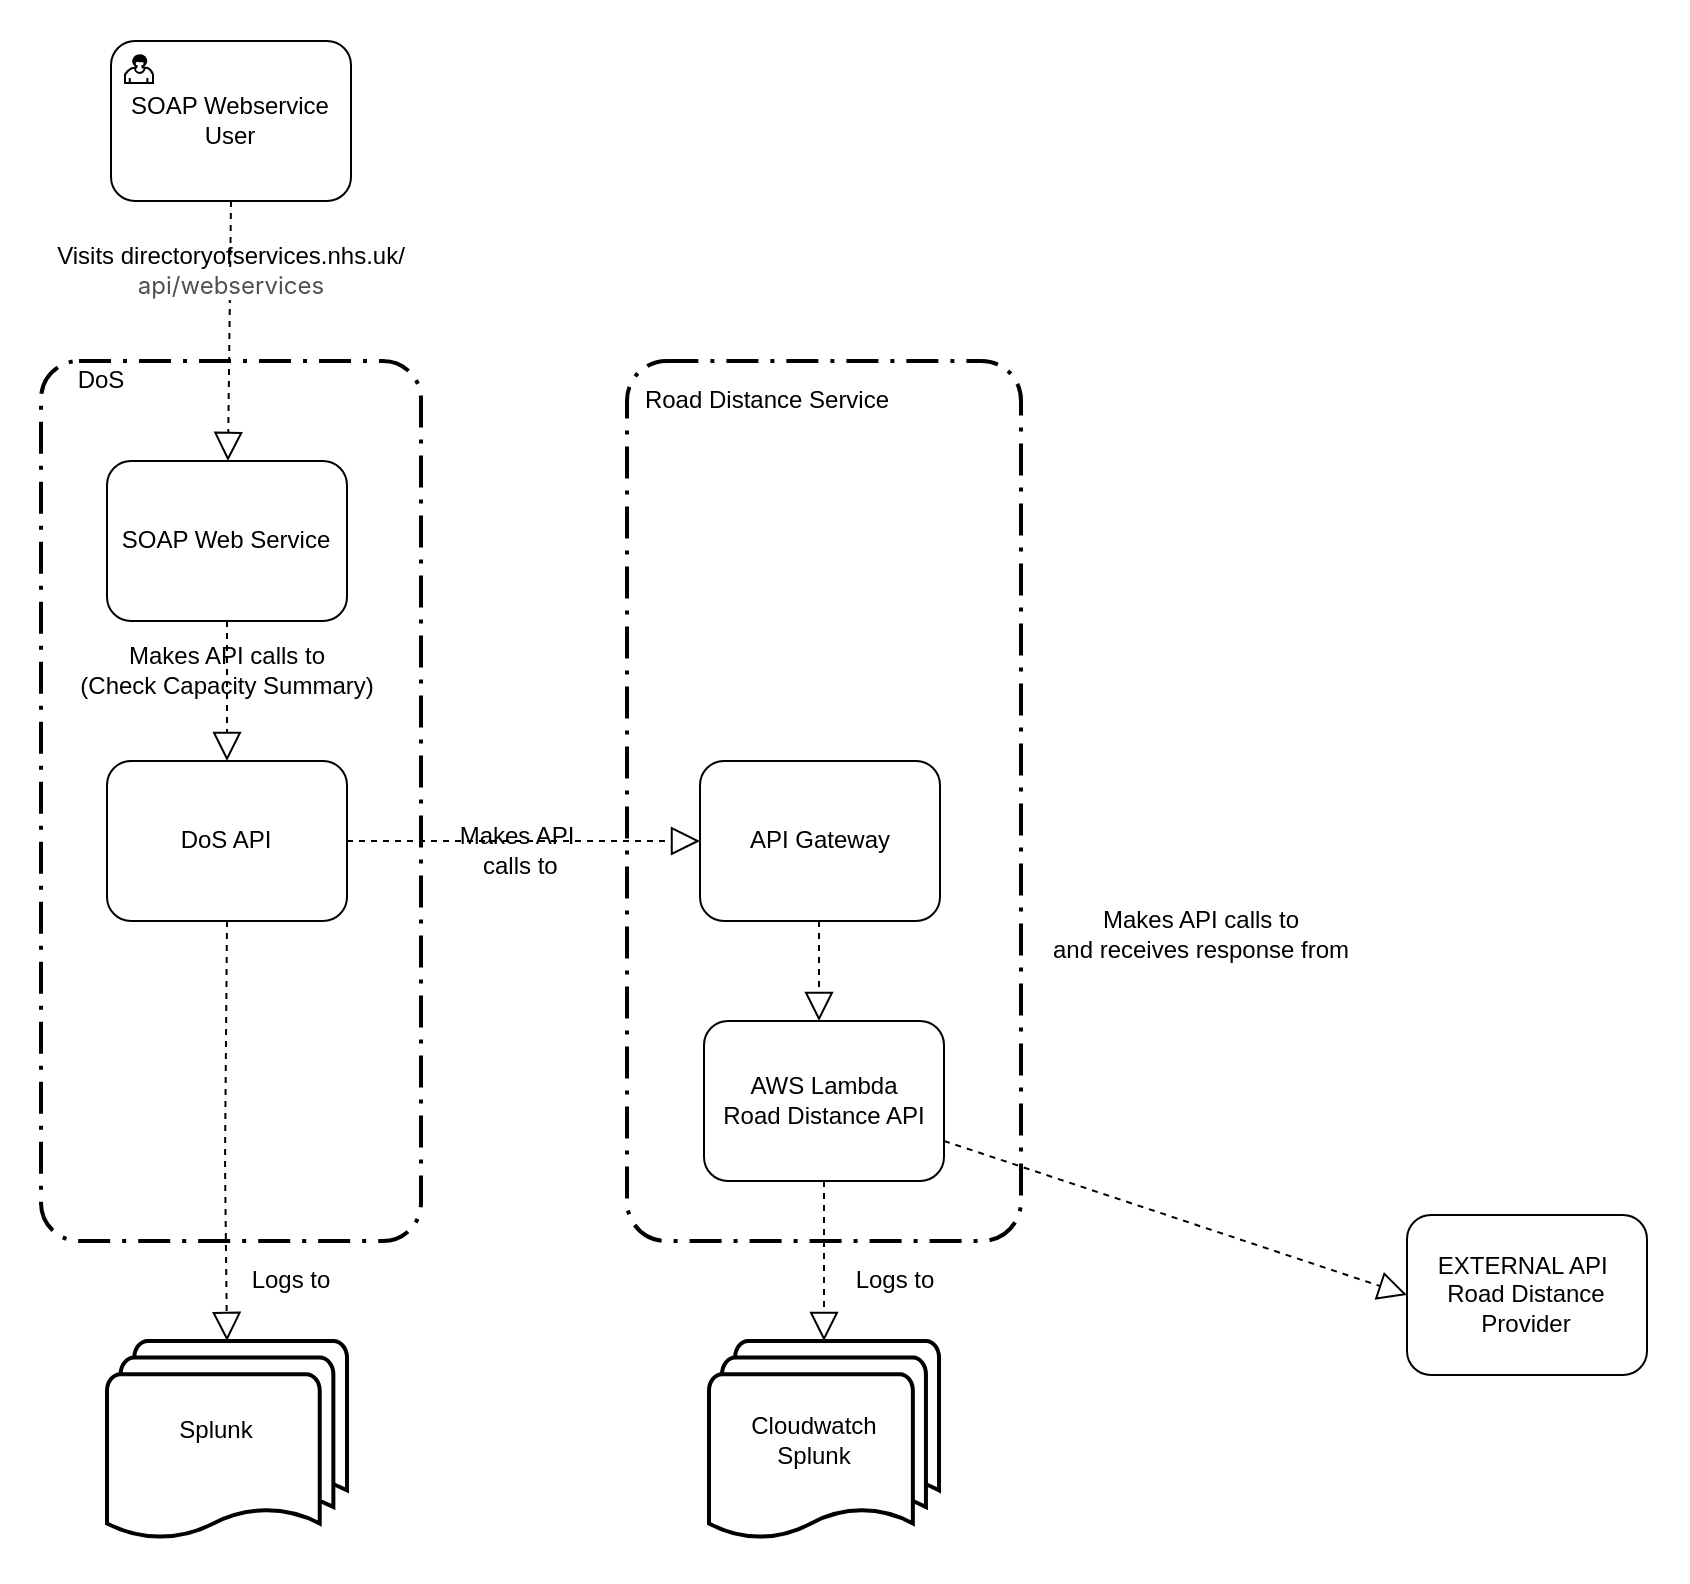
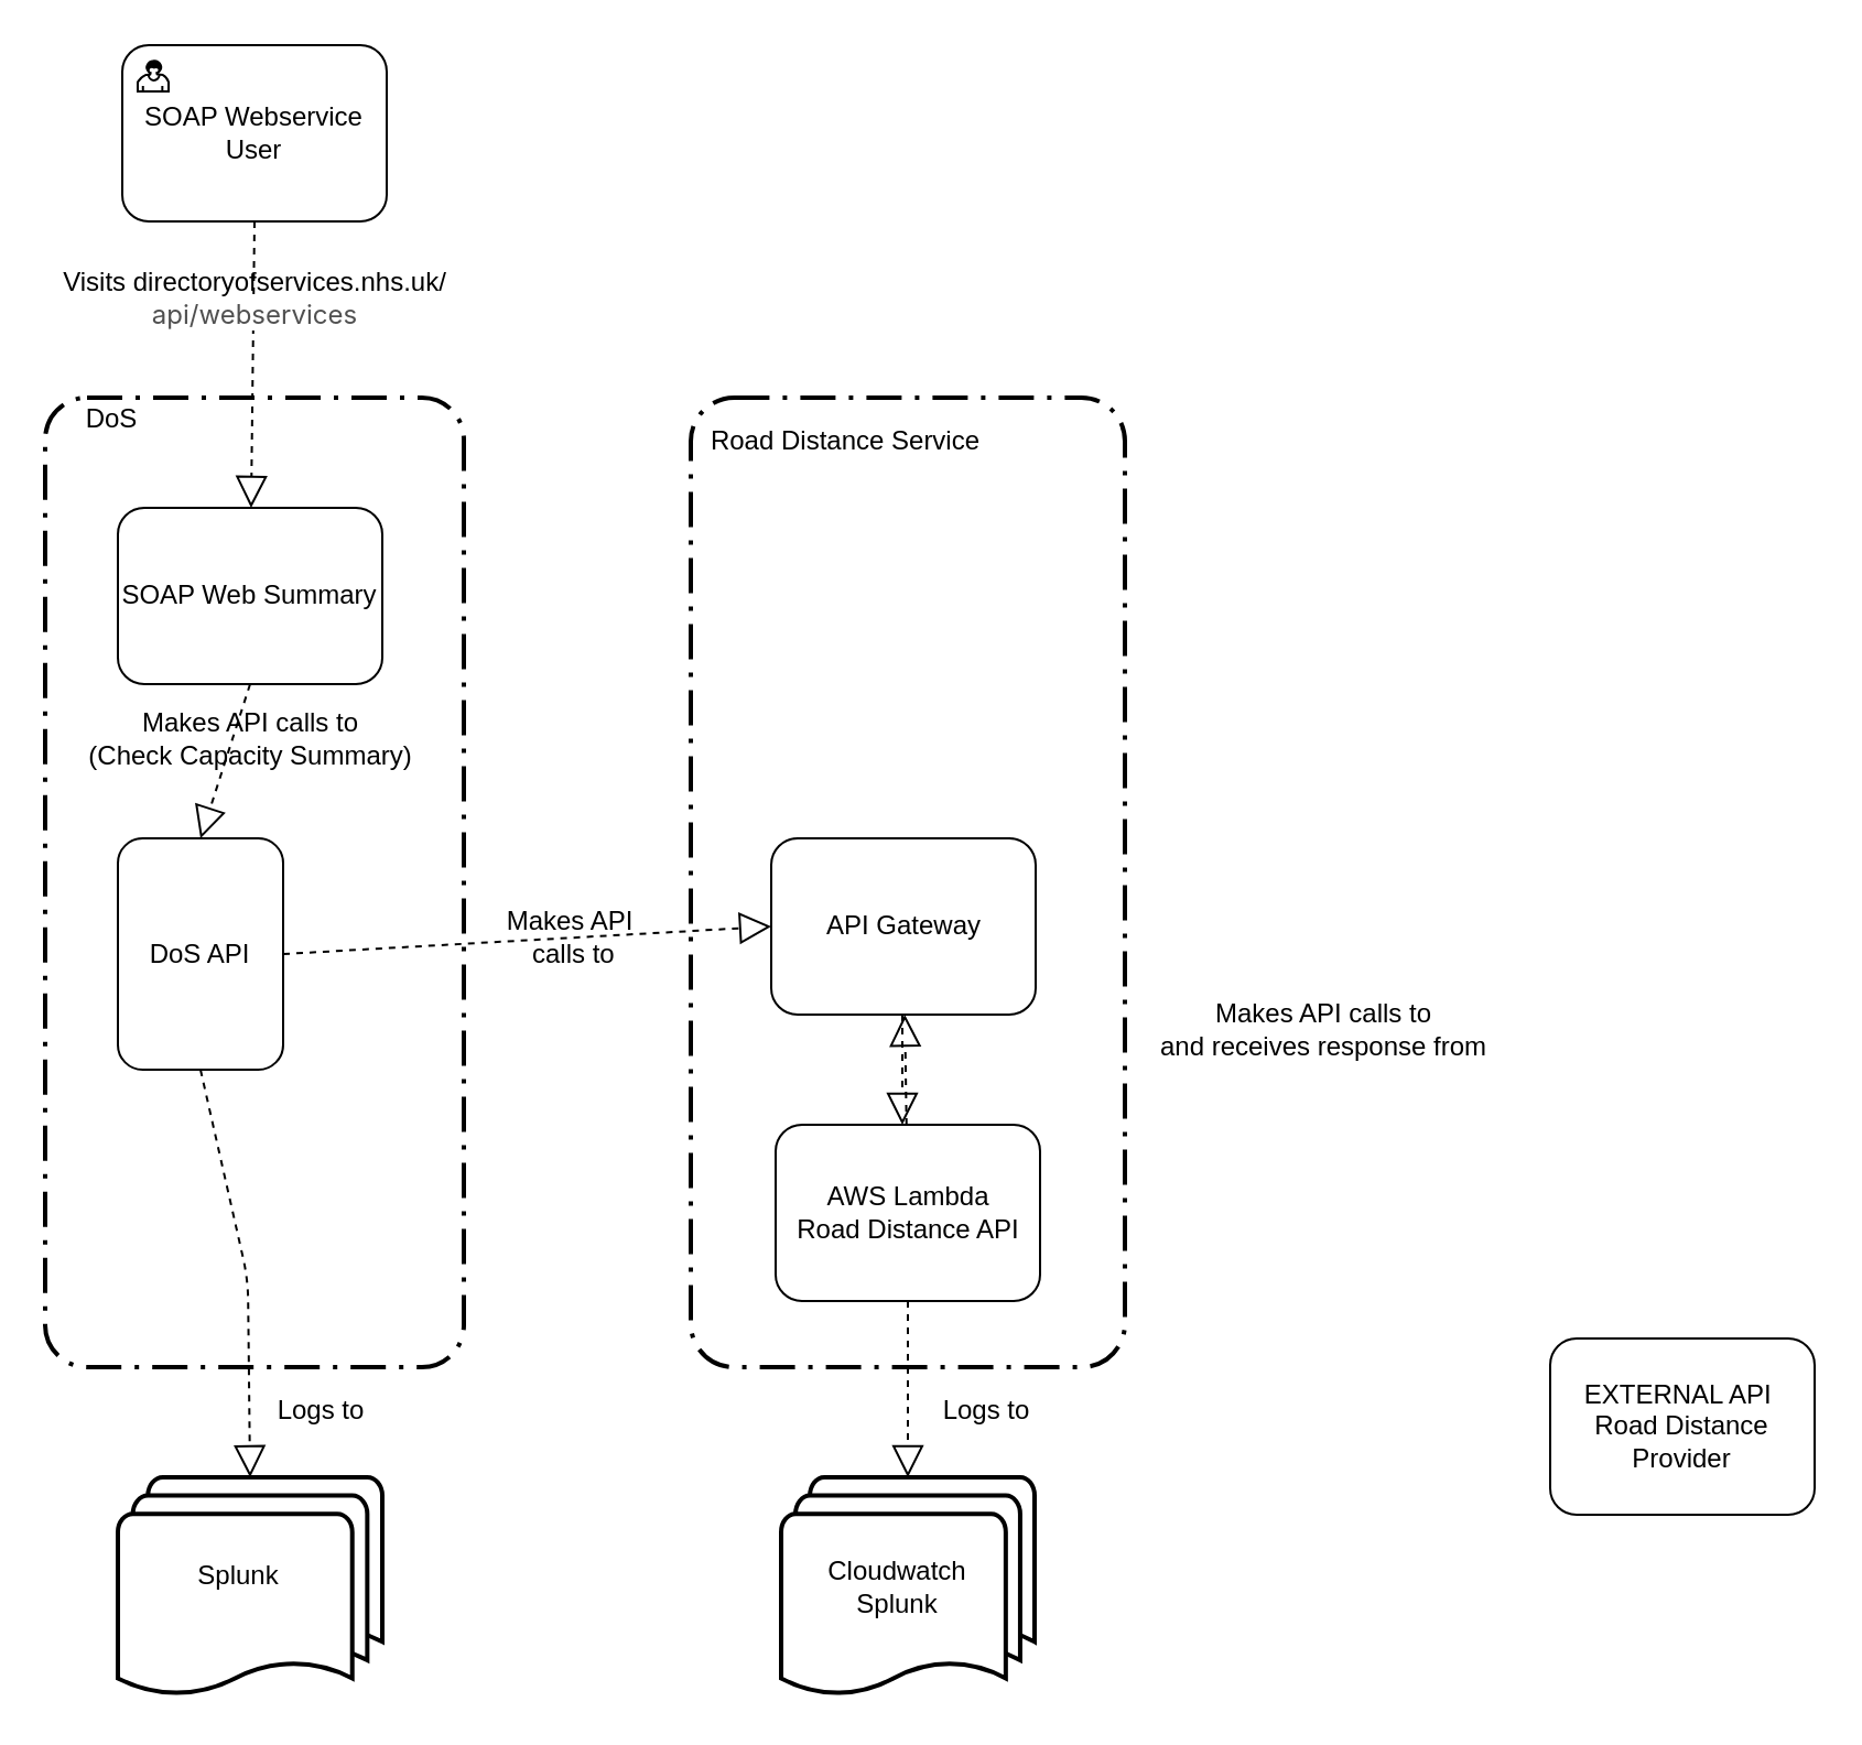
- <mxCell id="10" value="SOAP Web Service" style="rounded=1;whiteSpace=wrap;html=1;" parent="1" vertex="1"><mxGeometry x="53" y="230" width="120" height="80" as="geometry" /></mxCell>
+ <mxCell id="10" value="SOAP Web Summary" style="rounded=1;whiteSpace=wrap;html=1;" parent="1" vertex="1"><mxGeometry x="53" y="230" width="120" height="80" as="geometry" /></mxCell>
- <mxCell id="7" value="DoS API" style="rounded=1;whiteSpace=wrap;html=1;" parent="1" vertex="1"><mxGeometry x="53" y="380" width="120" height="80" as="geometry" /></mxCell>
+ <mxCell id="7" value="DoS API" style="rounded=1;whiteSpace=wrap;html=1;" parent="1" vertex="1"><mxGeometry x="53" y="380" width="75" height="105" as="geometry" /></mxCell>
- <mxCell id="14" value="" style="endArrow=block;dashed=1;endFill=0;endSize=12;html=1;entryX=0;entryY=0.5;entryDx=0;entryDy=0;" parent="1" source="6" target="8" edge="1"><mxGeometry width="160" relative="1" as="geometry"><mxPoint x="948" y="48" as="sourcePoint" /><mxPoint x="613" y="346" as="targetPoint" /></mxGeometry></mxCell>
+ <mxCell id="14" value="" style="endArrow=block;dashed=1;endFill=0;endSize=12;html=1;" parent="1" source="6" target="28" edge="1"><mxGeometry width="160" relative="1" as="geometry"><mxPoint x="948" y="48" as="sourcePoint" /><mxPoint x="613" y="346" as="targetPoint" /></mxGeometry></mxCell>
